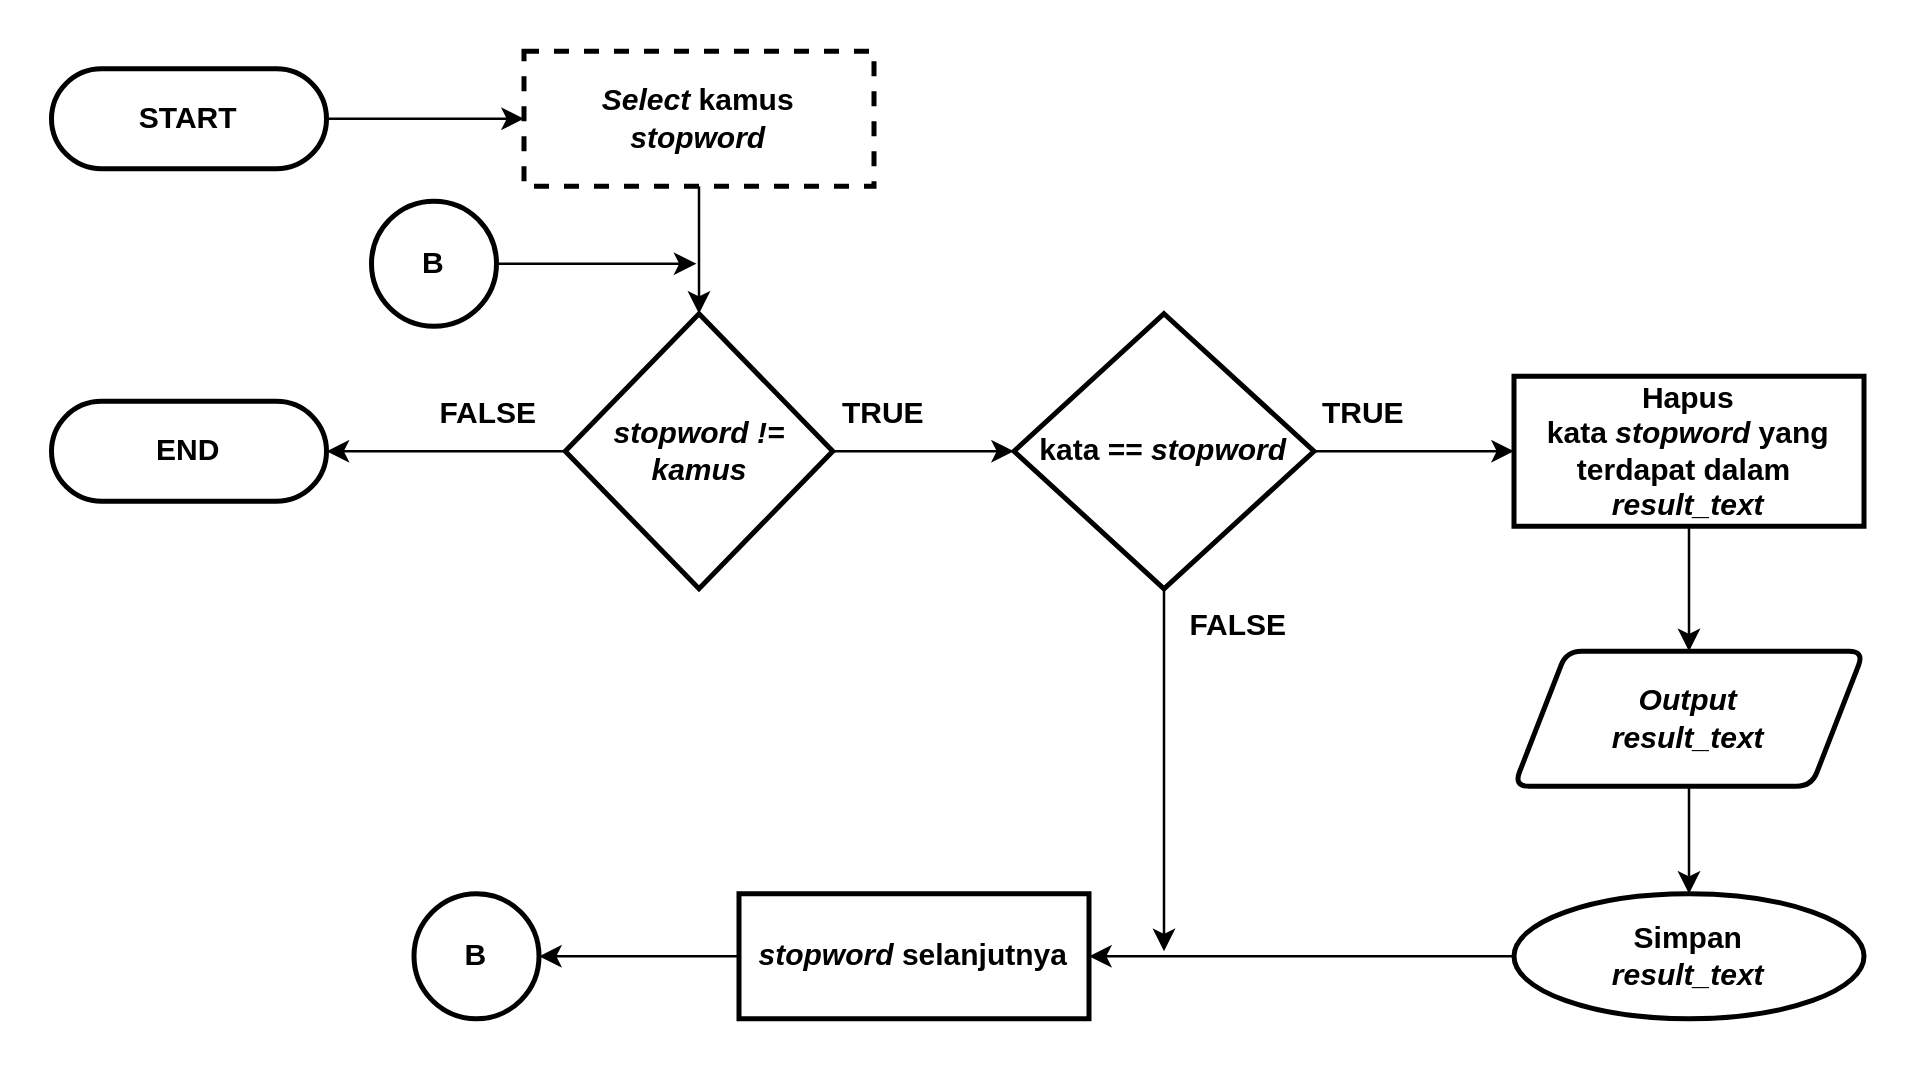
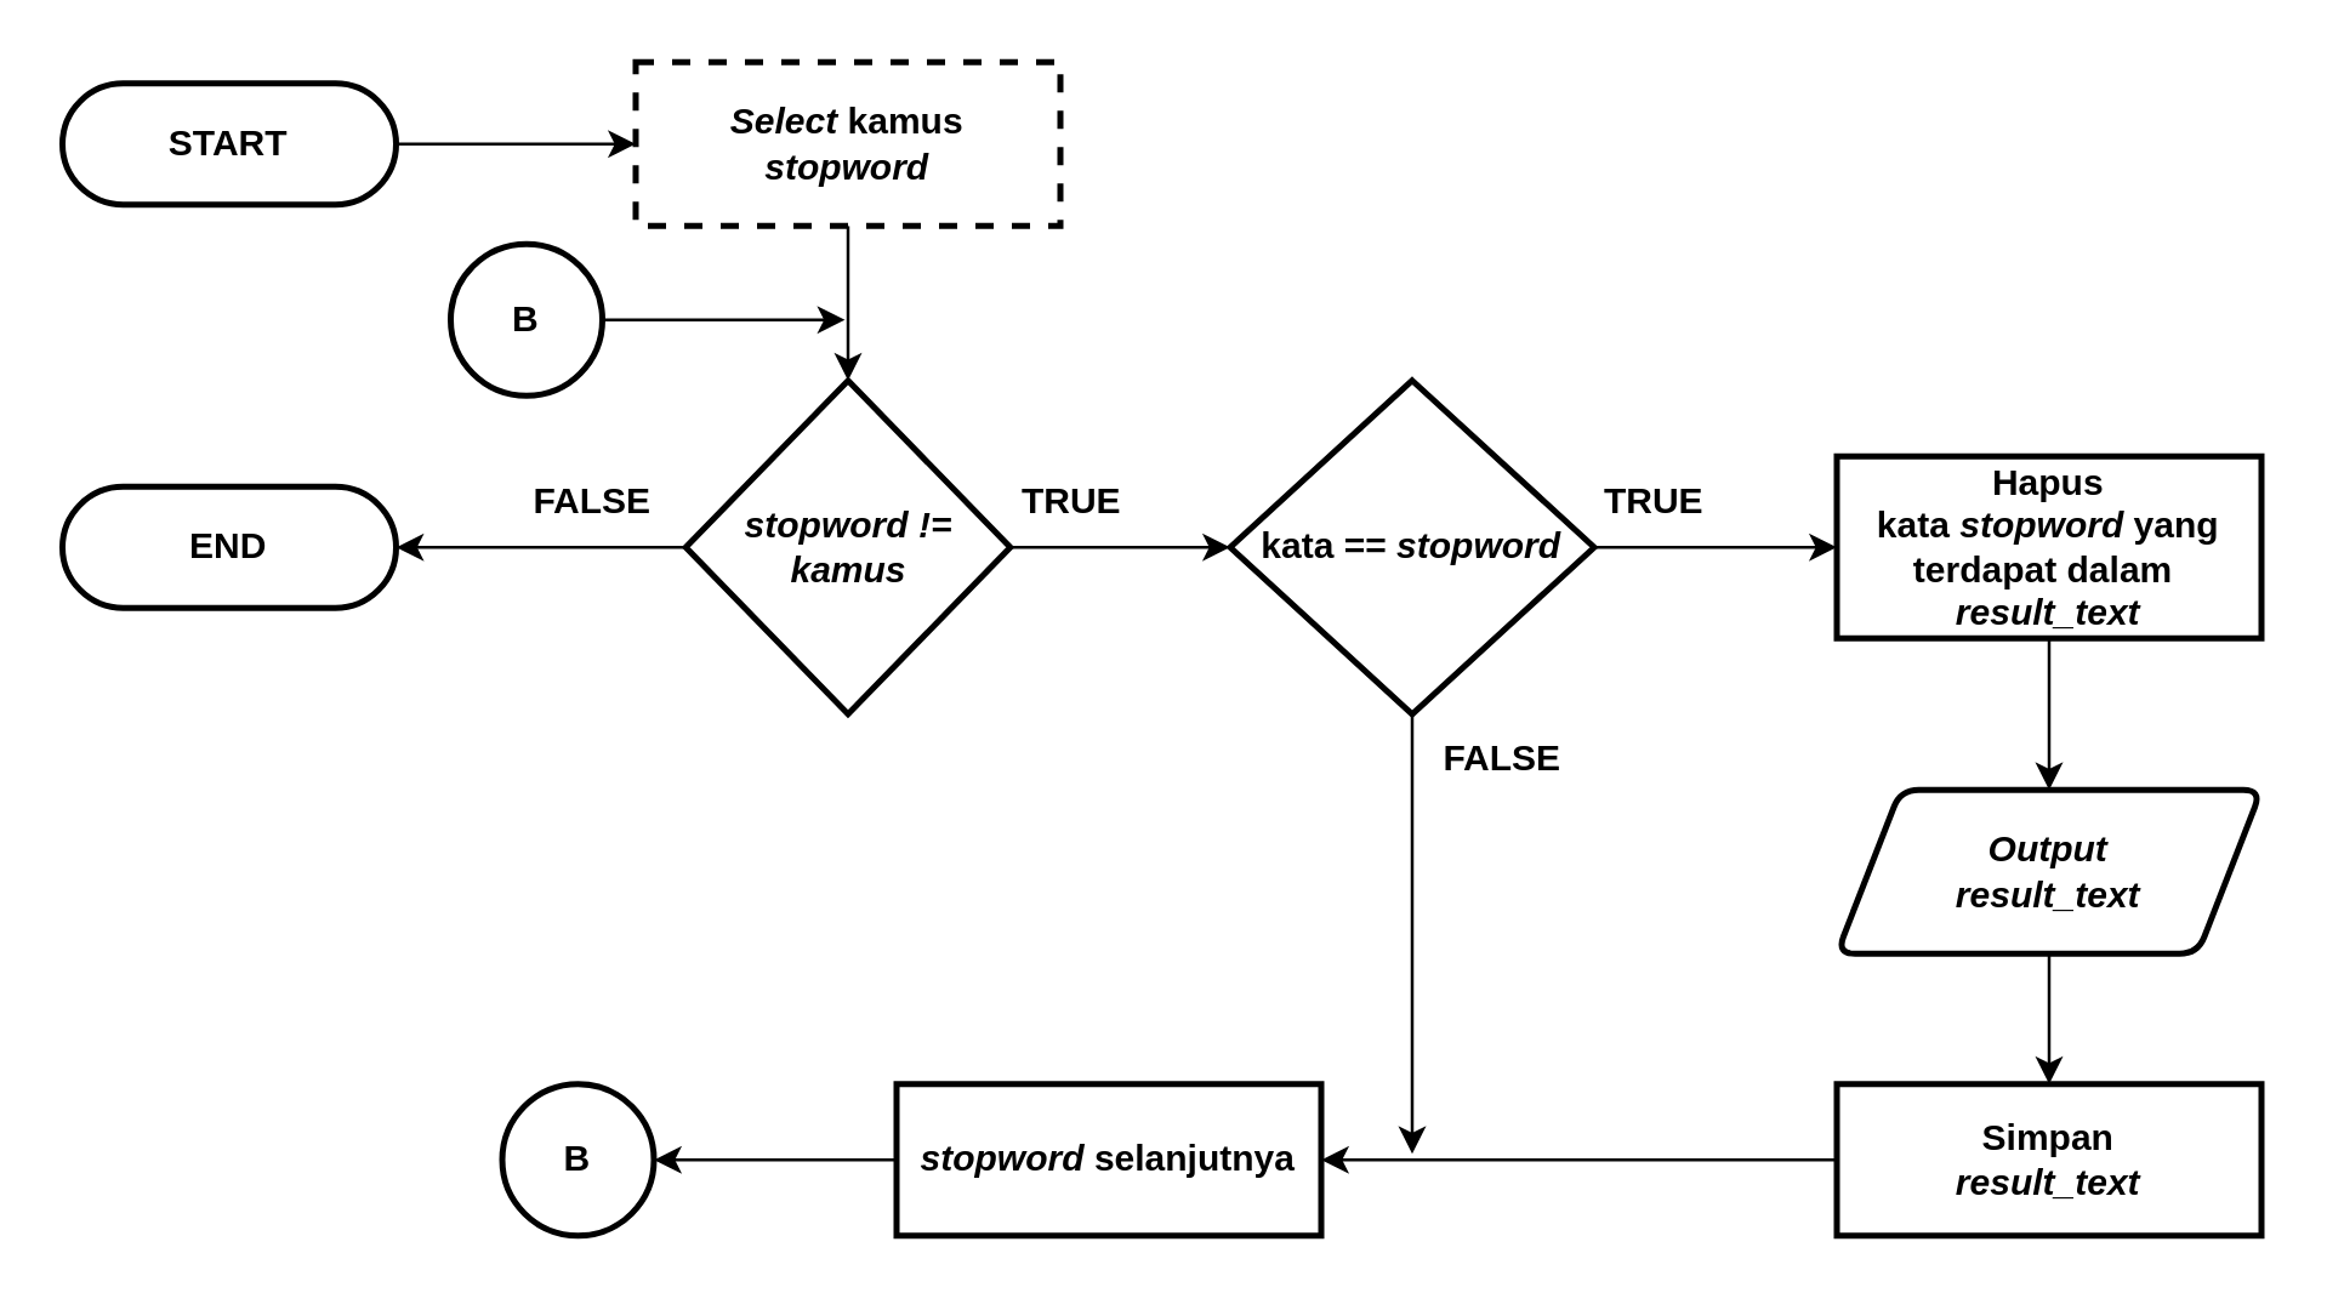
- <mxCell id="23" value="&lt;font face=&quot;helvetica&quot;&gt;&lt;b&gt;Simpan&lt;br&gt;&lt;i&gt;result_text&lt;/i&gt;&lt;br&gt;&lt;/b&gt;&lt;/font&gt;" style="ellipse;whiteSpace=wrap;html=1;absoluteArcSize=1;arcSize=0;strokeWidth=2;fontSize=12;" parent="1" vertex="1"><mxGeometry x="605" y="357" width="140" height="50" as="geometry" /></mxCell>
+ <mxCell id="23" value="&lt;font face=&quot;helvetica&quot;&gt;&lt;b&gt;Simpan&lt;br&gt;&lt;i&gt;result_text&lt;/i&gt;&lt;br&gt;&lt;/b&gt;&lt;/font&gt;" style="rounded=1;whiteSpace=wrap;html=1;absoluteArcSize=1;arcSize=0;strokeWidth=2;fontSize=12;" parent="1" vertex="1"><mxGeometry x="605" y="357" width="140" height="50" as="geometry" /></mxCell>
